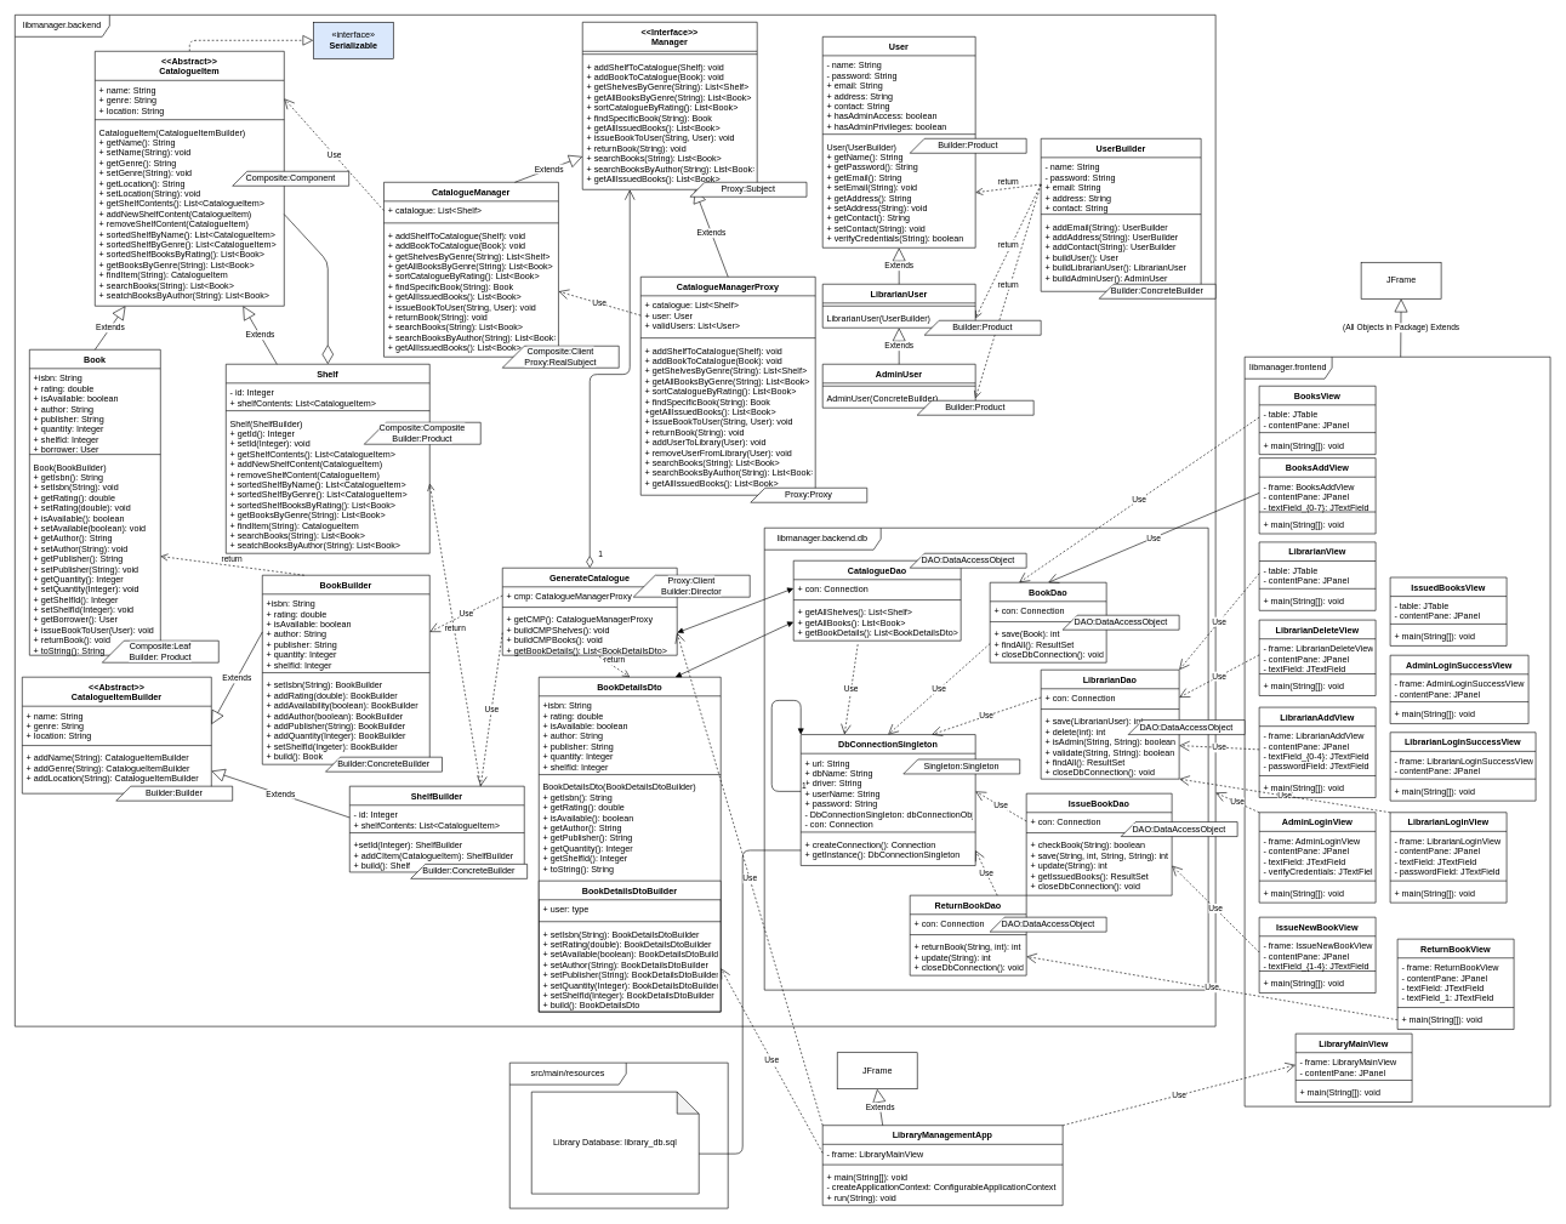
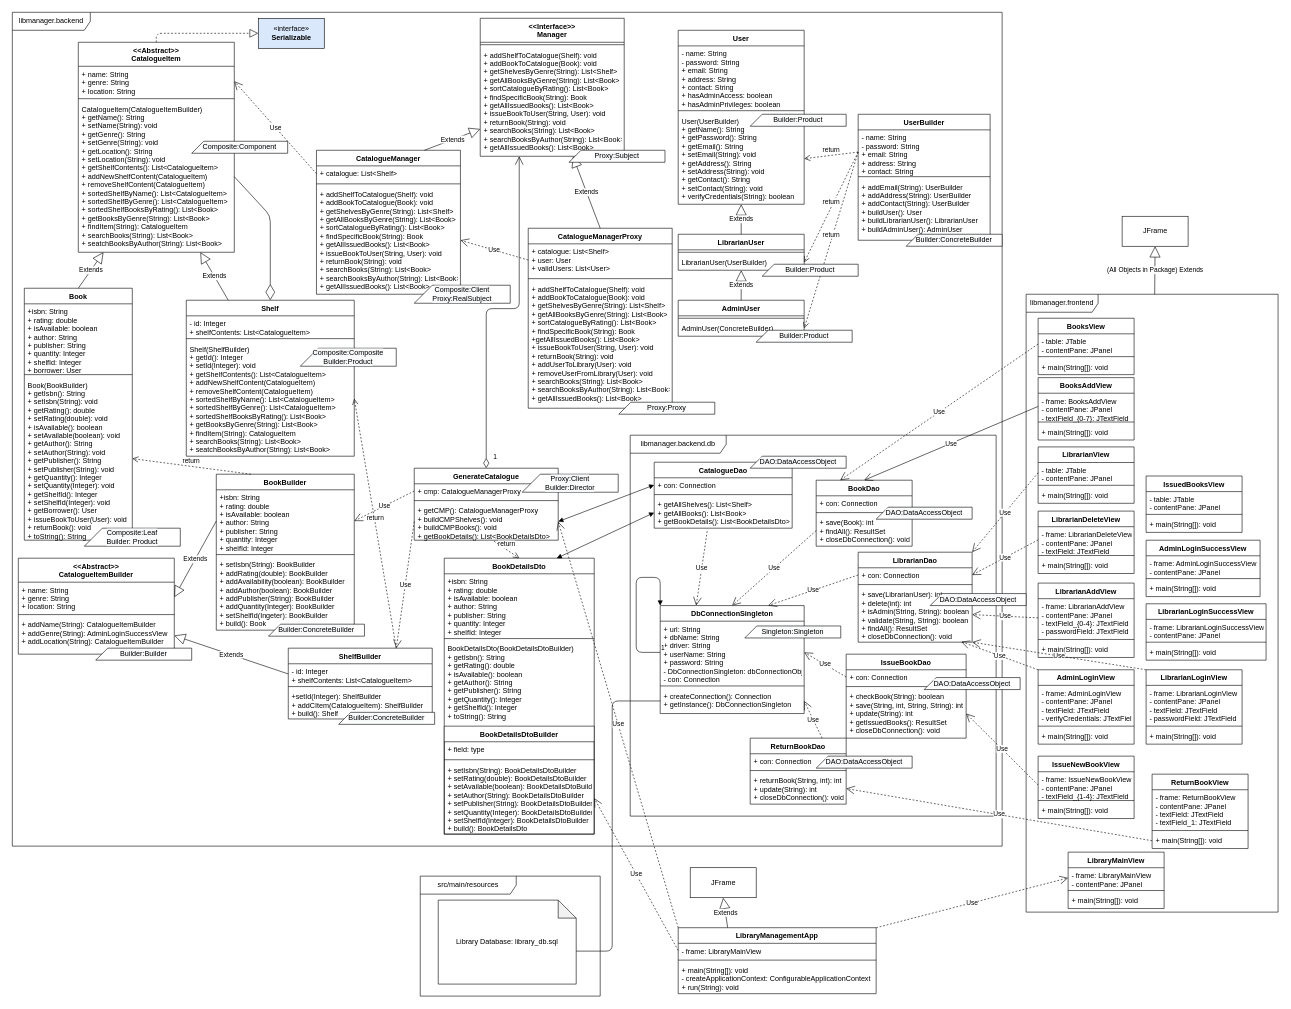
- <mxCell id="41" value="+ addName(String): CatalogueItemBuilder&#10;+ addGenre(String): CatalogueItemBuilder&#10;+ addLocation(String): CatalogueItemBuilder" style="text;strokeColor=none;fillColor=none;align=left;verticalAlign=top;spacingLeft=4;spacingRight=4;overflow=hidden;rotatable=0;points=[[0,0.5],[1,0.5]];portConstraint=eastwest;" parent="38" vertex="1"><mxGeometry y="98" width="260" height="62" as="geometry" /></mxCell>
+ <mxCell id="41" value="+ addName(String): CatalogueItemBuilder&#10;+ addGenre(String): AdminLoginSuccessView&#10;+ addLocation(String): CatalogueItemBuilder" style="text;strokeColor=none;fillColor=none;align=left;verticalAlign=top;spacingLeft=4;spacingRight=4;overflow=hidden;rotatable=0;points=[[0,0.5],[1,0.5]];portConstraint=eastwest;" parent="38" vertex="1"><mxGeometry y="98" width="260" height="62" as="geometry" /></mxCell>
- <mxCell id="198" value="Use" style="endArrow=open;endSize=12;dashed=1;html=1;exitX=0;exitY=0;exitDx=0;exitDy=0;" edge="1" parent="1" source="171" target="2"><mxGeometry width="160" relative="1" as="geometry"><mxPoint x="1720" y="840" as="sourcePoint" /><mxPoint x="1880" y="840" as="targetPoint" /></mxGeometry></mxCell>
+ <mxCell id="198" value="Use" style="endArrow=open;endSize=12;dashed=1;html=1;entryX=0.904;entryY=0.991;entryDx=0;entryDy=0;exitX=0;exitY=0;exitDx=0;exitDy=0;entryPerimeter=0;" edge="1" parent="1" source="171" target="114"><mxGeometry width="160" relative="1" as="geometry"><mxPoint x="1720" y="840" as="sourcePoint" /><mxPoint x="1880" y="840" as="targetPoint" /></mxGeometry></mxCell>
- <mxCell id="133" value="+ user: type" style="text;strokeColor=none;fillColor=none;align=left;verticalAlign=top;spacingLeft=4;spacingRight=4;overflow=hidden;rotatable=0;points=[[0,0.5],[1,0.5]];portConstraint=eastwest;" vertex="1" parent="132"><mxGeometry y="26" width="250" height="26" as="geometry" /></mxCell>
+ <mxCell id="133" value="+ field: type" style="text;strokeColor=none;fillColor=none;align=left;verticalAlign=top;spacingLeft=4;spacingRight=4;overflow=hidden;rotatable=0;points=[[0,0.5],[1,0.5]];portConstraint=eastwest;" vertex="1" parent="132"><mxGeometry y="26" width="250" height="26" as="geometry" /></mxCell>
